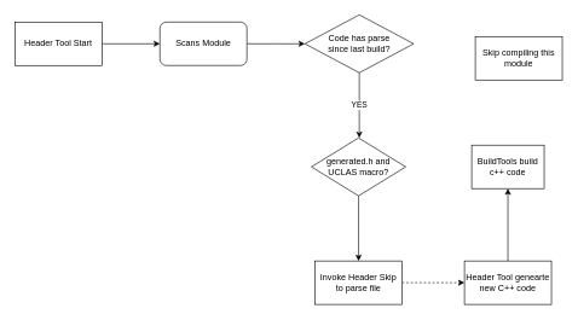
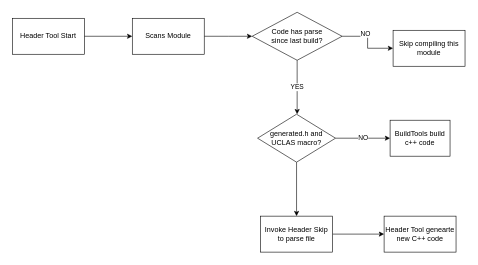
- <mxCell id="5" value="Scans Module" style="whiteSpace=wrap;html=1;rounded=1;" parent="1" vertex="1"><mxGeometry x="220" y="30" width="120" height="60" as="geometry" /></mxCell>
+ <mxCell id="5" value="Scans Module" style="whiteSpace=wrap;html=1;rounded=0;" parent="1" vertex="1"><mxGeometry x="220" y="30" width="120" height="60" as="geometry" /></mxCell>
+ <mxCell id="6" value="" style="edgeStyle=orthogonalEdgeStyle;rounded=0;orthogonalLoop=1;jettySize=auto;html=1;" parent="1" source="9" target="10" edge="1"><mxGeometry relative="1" as="geometry" /></mxCell>
+ <mxCell id="7" value="NO" style="edgeLabel;html=1;align=center;verticalAlign=middle;resizable=0;points=[];" parent="6" vertex="1" connectable="0"><mxGeometry x="-0.268" y="5" relative="1" as="geometry"><mxPoint as="offset" /></mxGeometry></mxCell>
+ <mxCell id="12" value="NO" style="edgeStyle=orthogonalEdgeStyle;rounded=0;orthogonalLoop=1;jettySize=auto;html=1;" parent="1" source="14" target="11" edge="1"><mxGeometry relative="1" as="geometry" /></mxCell>
- <mxCell id="17" value="" style="edgeStyle=orthogonalEdgeStyle;rounded=0;orthogonalLoop=1;jettySize=auto;html=1;" parent="1" source="18" target="11" edge="1"><mxGeometry relative="1" as="geometry" /></mxCell>
- <mxCell id="15" value="" style="edgeStyle=orthogonalEdgeStyle;rounded=0;orthogonalLoop=1;jettySize=auto;html=1;dashed=1;" parent="1" source="16" target="18" edge="1"><mxGeometry relative="1" as="geometry" /></mxCell>
+ <mxCell id="15" value="" style="edgeStyle=orthogonalEdgeStyle;rounded=0;orthogonalLoop=1;jettySize=auto;html=1;" parent="1" source="16" target="18" edge="1"><mxGeometry relative="1" as="geometry" /></mxCell>
